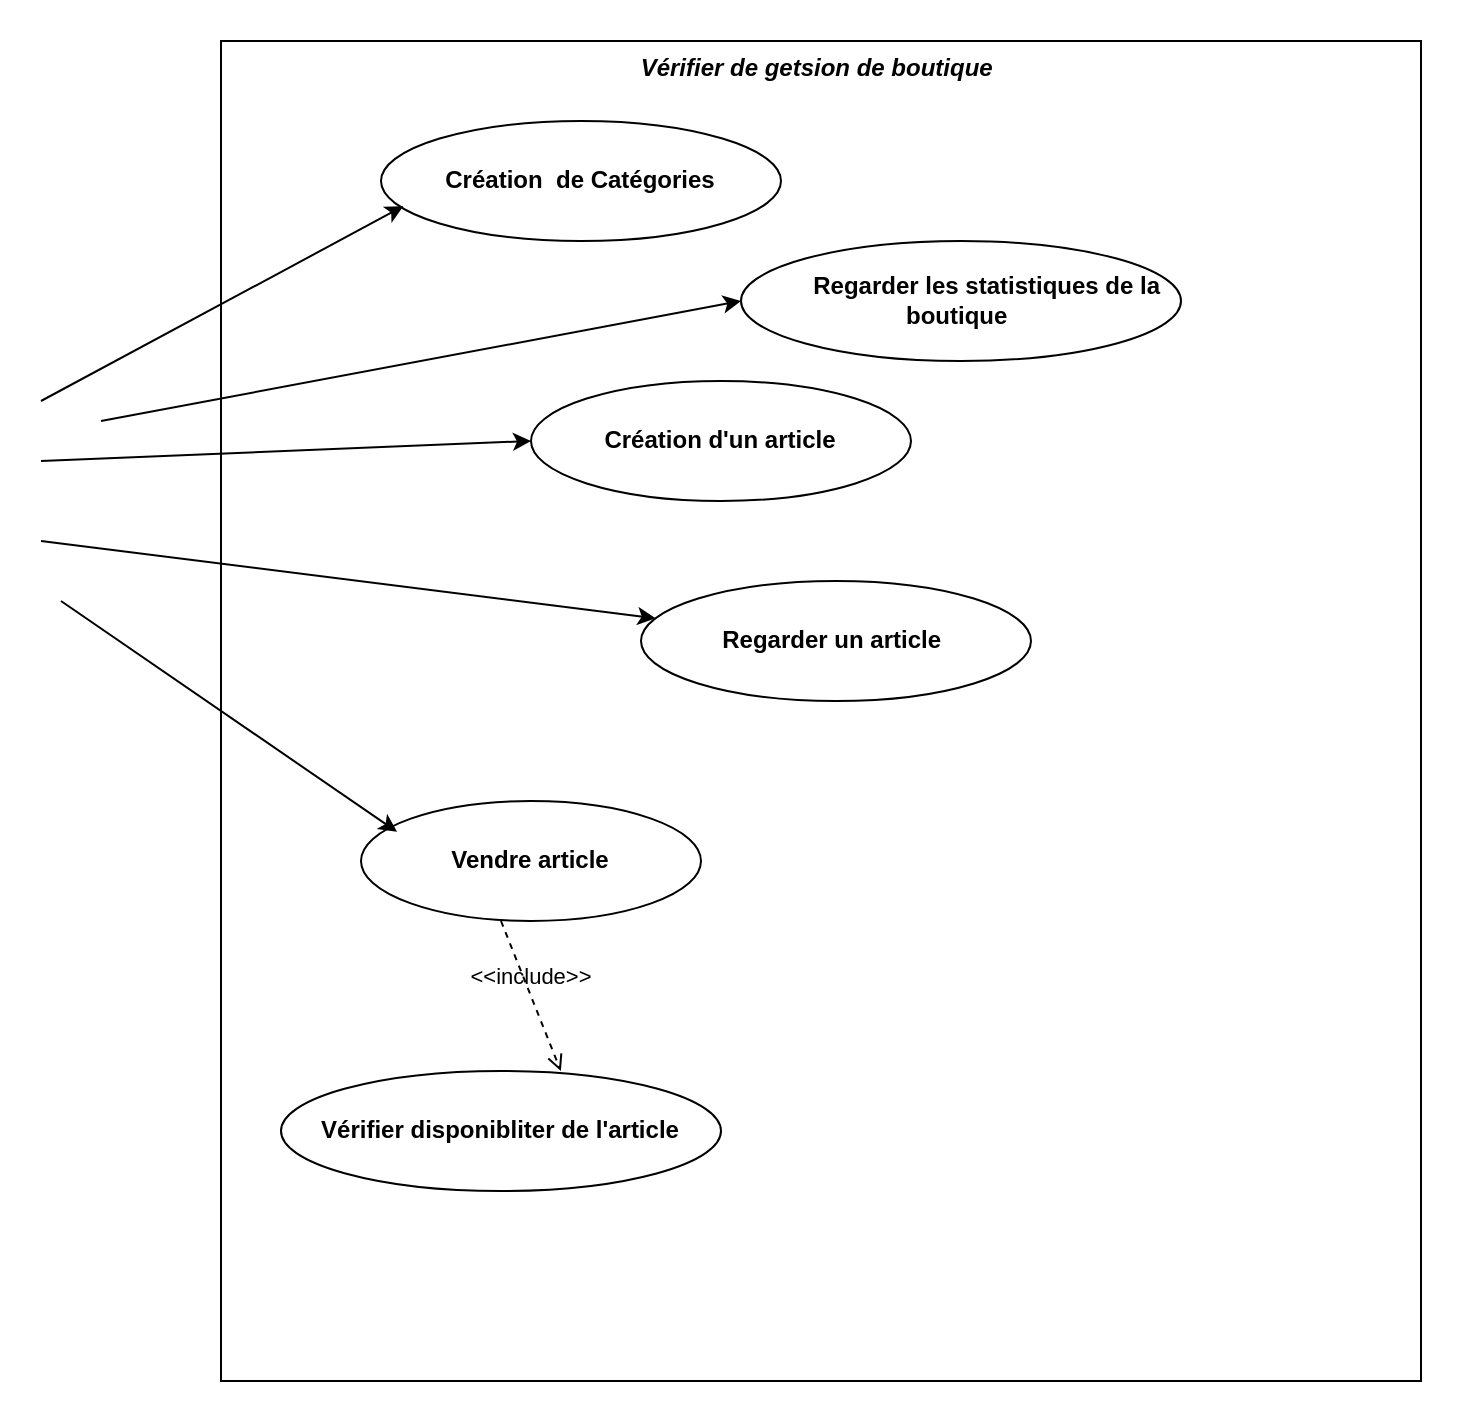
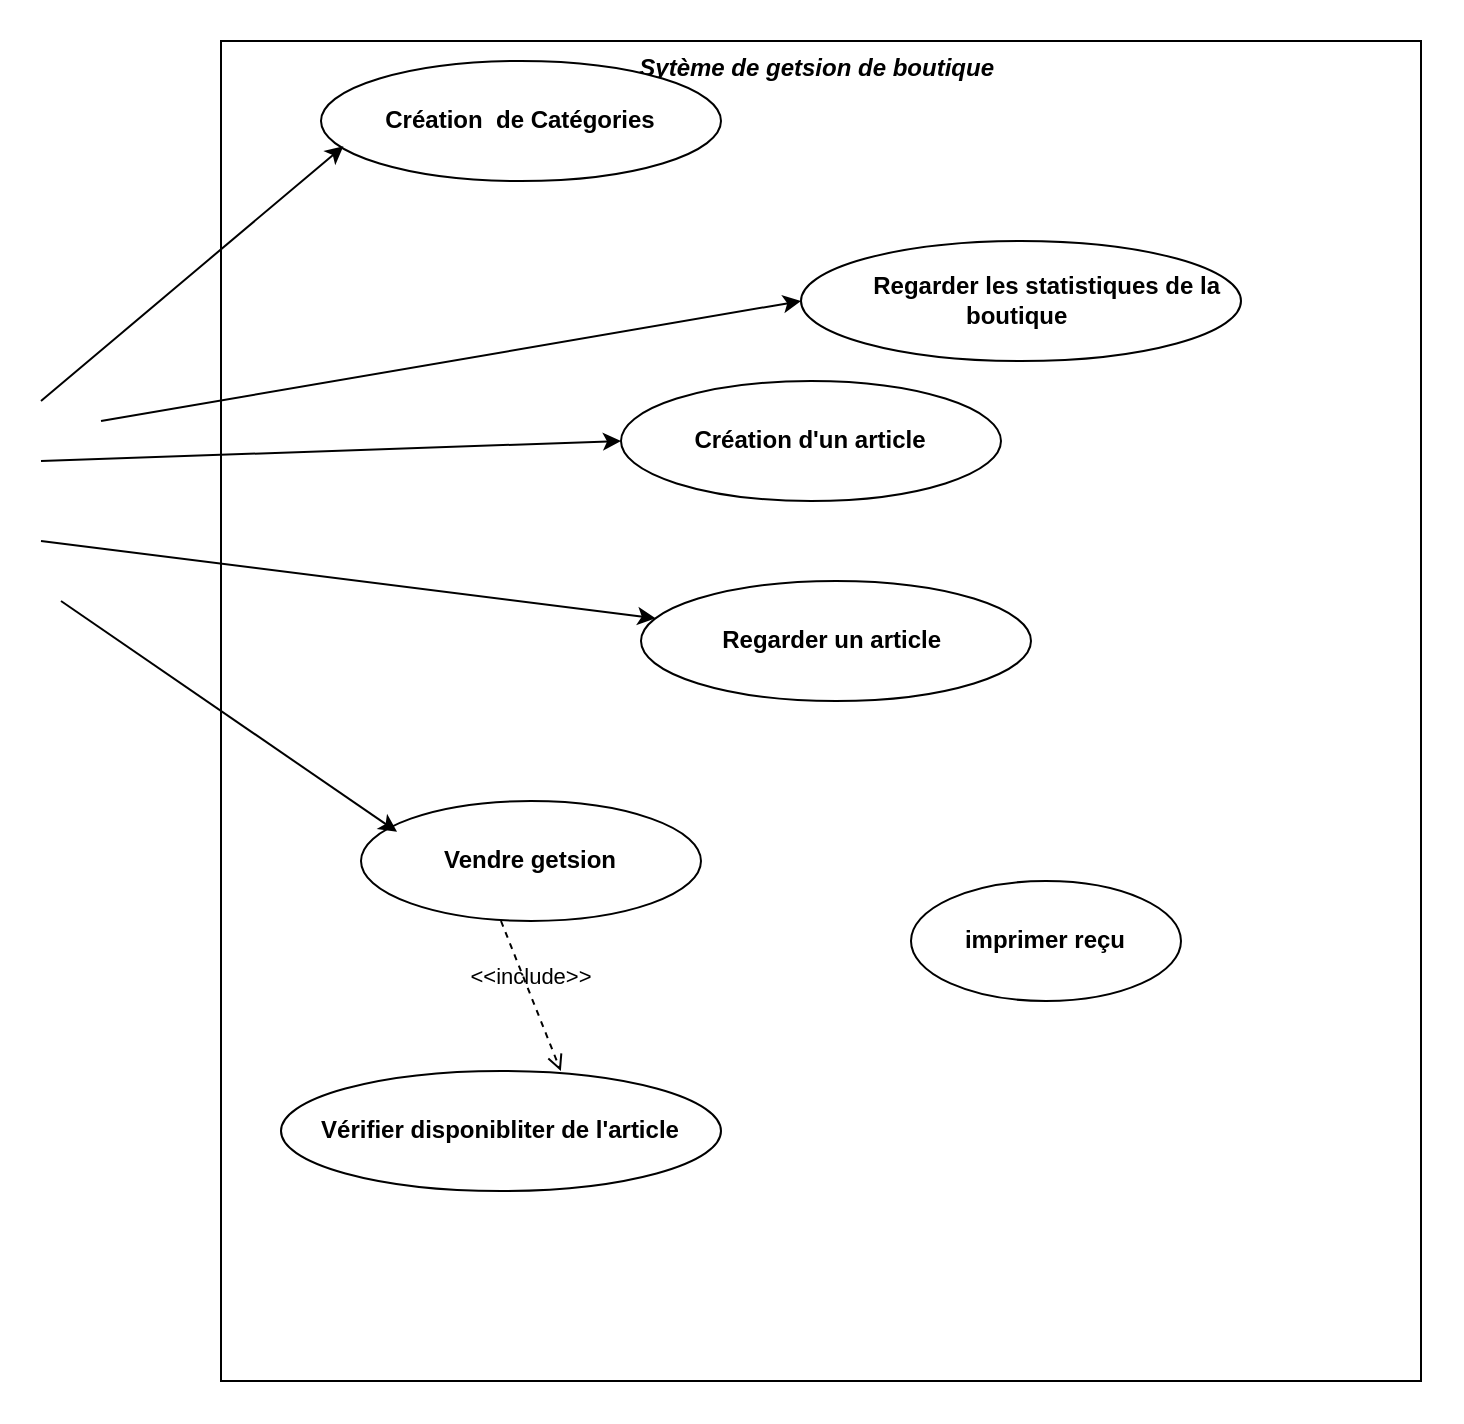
- <mxCell id="2" value="&lt;i&gt;Vérifier de getsion de boutique&amp;nbsp;&lt;/i&gt;" style="shape=rect;html=1;verticalAlign=top;fontStyle=1;whiteSpace=wrap;align=center;" vertex="1" parent="1"><mxGeometry x="110" y="20" width="600" height="670" as="geometry" /></mxCell>
+ <mxCell id="2" value="&lt;i&gt;Sytème de getsion de boutique&amp;nbsp;&lt;/i&gt;" style="shape=rect;html=1;verticalAlign=top;fontStyle=1;whiteSpace=wrap;align=center;" vertex="1" parent="1"><mxGeometry x="110" y="20" width="600" height="670" as="geometry" /></mxCell>
- <mxCell id="3" value="Création&amp;nbsp; de Catégories" style="shape=ellipse;html=1;strokeWidth=1;fontStyle=1;whiteSpace=wrap;align=center;perimeter=ellipsePerimeter;" vertex="1" parent="1"><mxGeometry x="190" y="60" width="200" height="60" as="geometry" /></mxCell>
+ <mxCell id="3" value="Création&amp;nbsp; de Catégories" style="shape=ellipse;html=1;strokeWidth=1;fontStyle=1;whiteSpace=wrap;align=center;perimeter=ellipsePerimeter;" vertex="1" parent="1"><mxGeometry x="160" y="30" width="200" height="60" as="geometry" /></mxCell>
- <mxCell id="8" value="&lt;span style=&quot;white-space: pre;&quot;&gt;&#09;&lt;/span&gt;Regarder les statistiques de la boutique&amp;nbsp;" style="shape=ellipse;html=1;strokeWidth=1;fontStyle=1;whiteSpace=wrap;align=center;perimeter=ellipsePerimeter;" vertex="1" parent="1"><mxGeometry x="370" y="120" width="220" height="60" as="geometry" /></mxCell>
+ <mxCell id="8" value="&lt;span style=&quot;white-space: pre;&quot;&gt;&#09;&lt;/span&gt;Regarder les statistiques de la boutique&amp;nbsp;" style="shape=ellipse;html=1;strokeWidth=1;fontStyle=1;whiteSpace=wrap;align=center;perimeter=ellipsePerimeter;" vertex="1" parent="1"><mxGeometry x="400" y="120" width="220" height="60" as="geometry" /></mxCell>
- <mxCell id="4" value="Création d'un article" style="shape=ellipse;html=1;strokeWidth=1;fontStyle=1;whiteSpace=wrap;align=center;perimeter=ellipsePerimeter;" vertex="1" parent="1"><mxGeometry x="265" y="190" width="190" height="60" as="geometry" /></mxCell>
+ <mxCell id="4" value="Création d'un article" style="shape=ellipse;html=1;strokeWidth=1;fontStyle=1;whiteSpace=wrap;align=center;perimeter=ellipsePerimeter;" vertex="1" parent="1"><mxGeometry x="310" y="190" width="190" height="60" as="geometry" /></mxCell>
- <mxCell id="6" value="Vendre article" style="shape=ellipse;html=1;strokeWidth=1;fontStyle=1;whiteSpace=wrap;align=center;perimeter=ellipsePerimeter;" vertex="1" parent="1"><mxGeometry x="180" y="400" width="170" height="60" as="geometry" /></mxCell>
+ <mxCell id="6" value="Vendre getsion" style="shape=ellipse;html=1;strokeWidth=1;fontStyle=1;whiteSpace=wrap;align=center;perimeter=ellipsePerimeter;" vertex="1" parent="1"><mxGeometry x="180" y="400" width="170" height="60" as="geometry" /></mxCell>
+ <mxCell id="7" value="imprimer reçu" style="shape=ellipse;html=1;strokeWidth=1;fontStyle=1;whiteSpace=wrap;align=center;perimeter=ellipsePerimeter;" vertex="1" parent="1"><mxGeometry x="455" y="440" width="135" height="60" as="geometry" /></mxCell>
